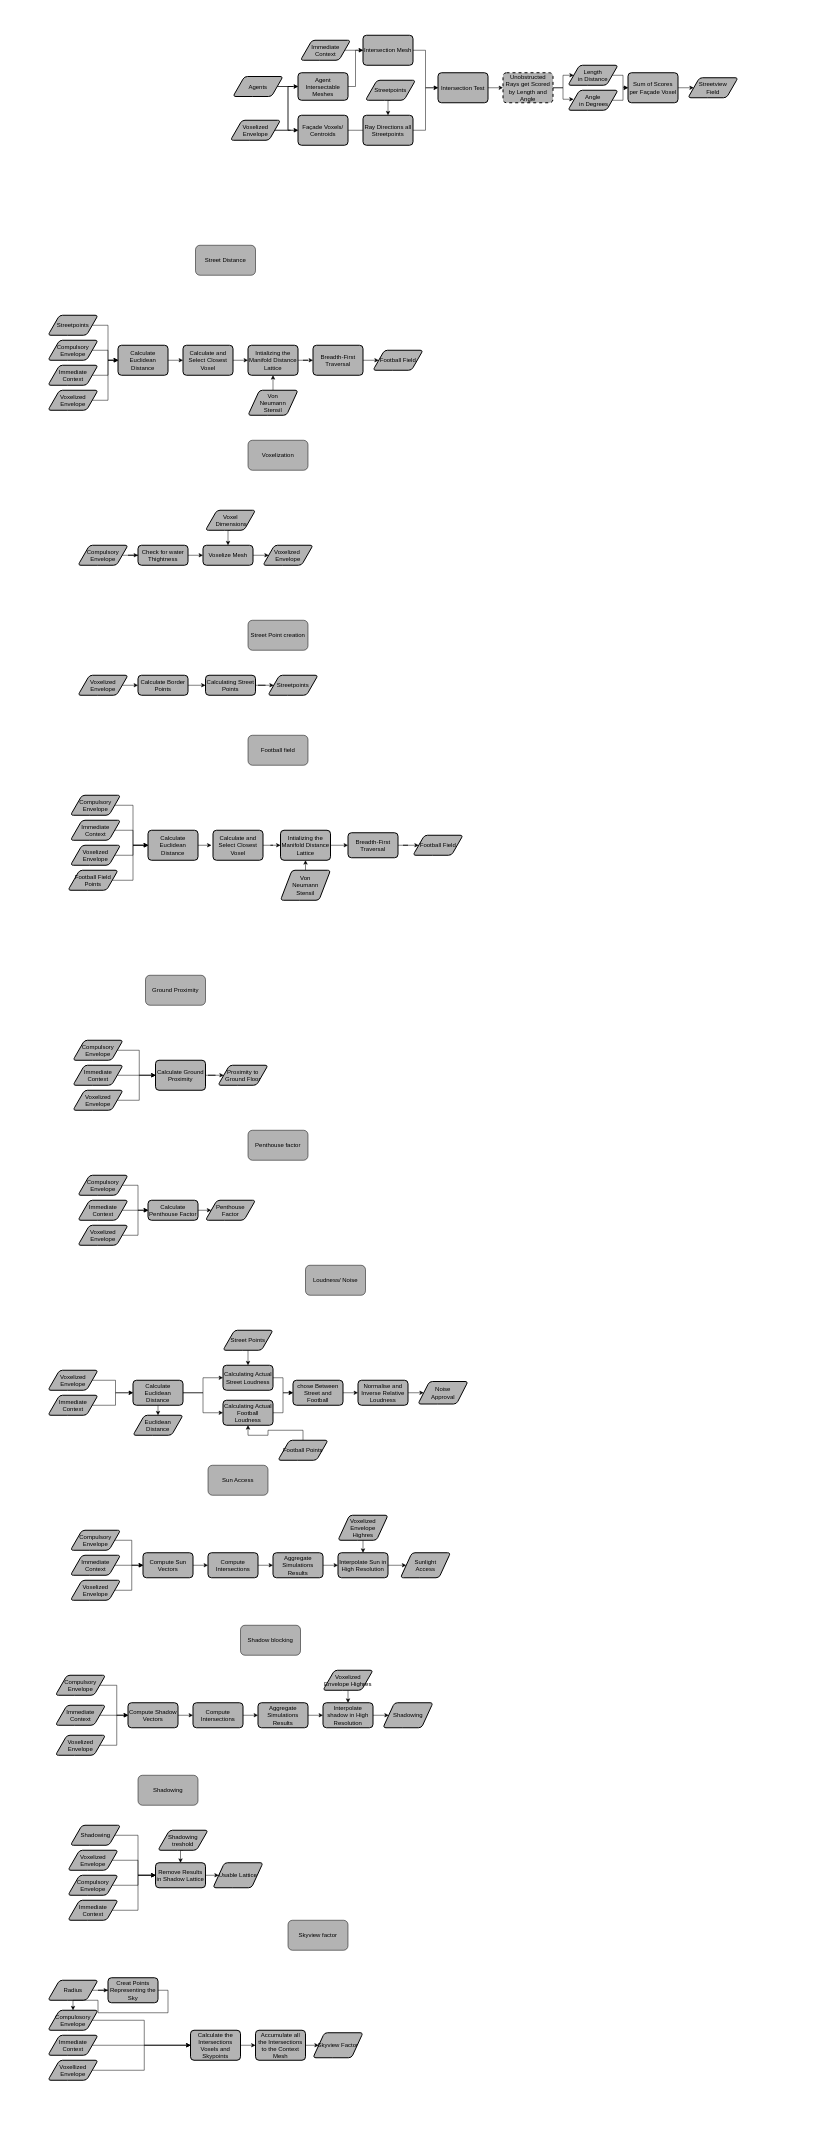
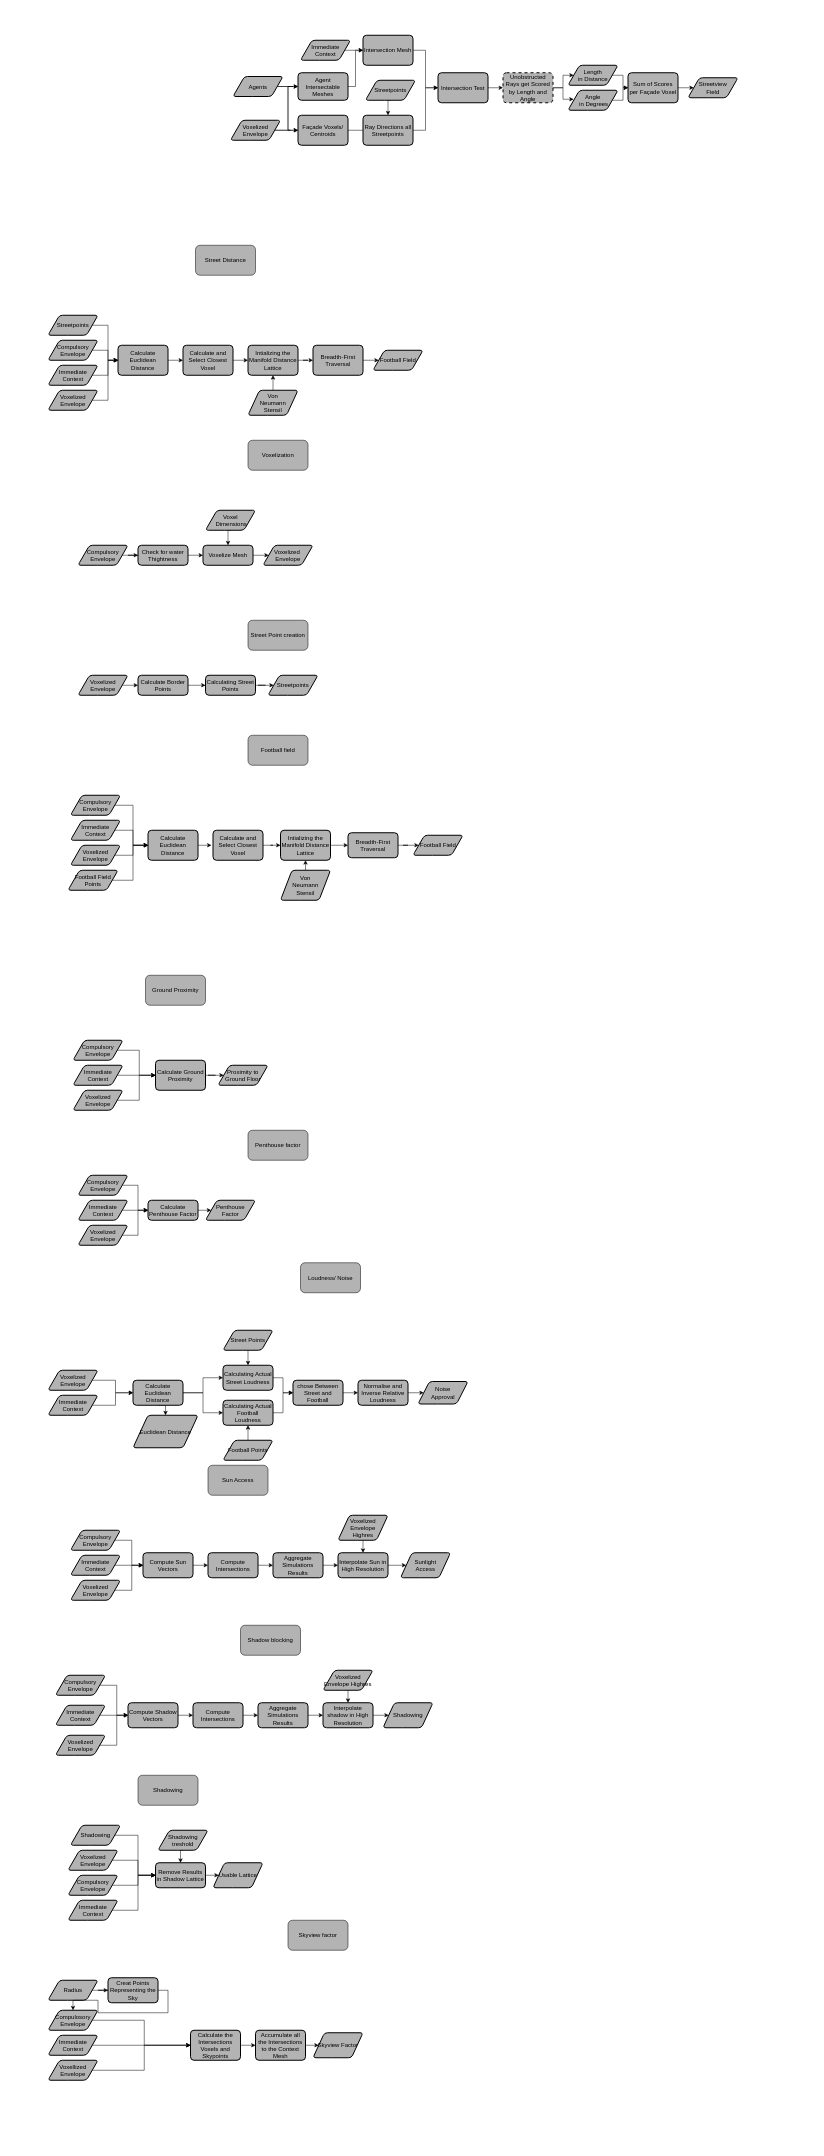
- <mxCell id="63" value="Loudness/ Noise" style="rounded=1;whiteSpace=wrap;html=1;fillColor=#B3B3B3;" parent="1" vertex="1"><mxGeometry x="610" y="2530" width="120" height="60" as="geometry" /></mxCell>
+ <mxCell id="63" value="Loudness/ Noise" style="rounded=1;whiteSpace=wrap;html=1;fillColor=#B3B3B3;" parent="1" vertex="1"><mxGeometry x="600" y="2525" width="120" height="60" as="geometry" /></mxCell>
- <mxCell id="57" value="Euclidean Distance" style="shape=parallelogram;html=1;strokeWidth=2;perimeter=parallelogramPerimeter;whiteSpace=wrap;rounded=1;arcSize=12;size=0.23;fillColor=#B3B3B3;" parent="1" vertex="1"><mxGeometry x="265" y="2830" width="100" height="40" as="geometry" /></mxCell>
+ <mxCell id="57" value="Euclidean Distance" style="shape=parallelogram;html=1;strokeWidth=2;perimeter=parallelogramPerimeter;whiteSpace=wrap;rounded=1;arcSize=12;size=0.23;fillColor=#B3B3B3;" parent="1" vertex="1"><mxGeometry x="265" y="2830" width="130" height="65" as="geometry" /></mxCell>
- <mxCell id="129" value="Football Points" style="shape=parallelogram;html=1;strokeWidth=2;perimeter=parallelogramPerimeter;whiteSpace=wrap;rounded=1;arcSize=12;size=0.23;fillColor=#B3B3B3;" parent="1" vertex="1"><mxGeometry x="555" y="2880" width="100" height="40" as="geometry" /></mxCell>
+ <mxCell id="129" value="Football Points" style="shape=parallelogram;html=1;strokeWidth=2;perimeter=parallelogramPerimeter;whiteSpace=wrap;rounded=1;arcSize=12;size=0.23;fillColor=#B3B3B3;" parent="1" vertex="1"><mxGeometry x="445" y="2880" width="100" height="40" as="geometry" /></mxCell>
